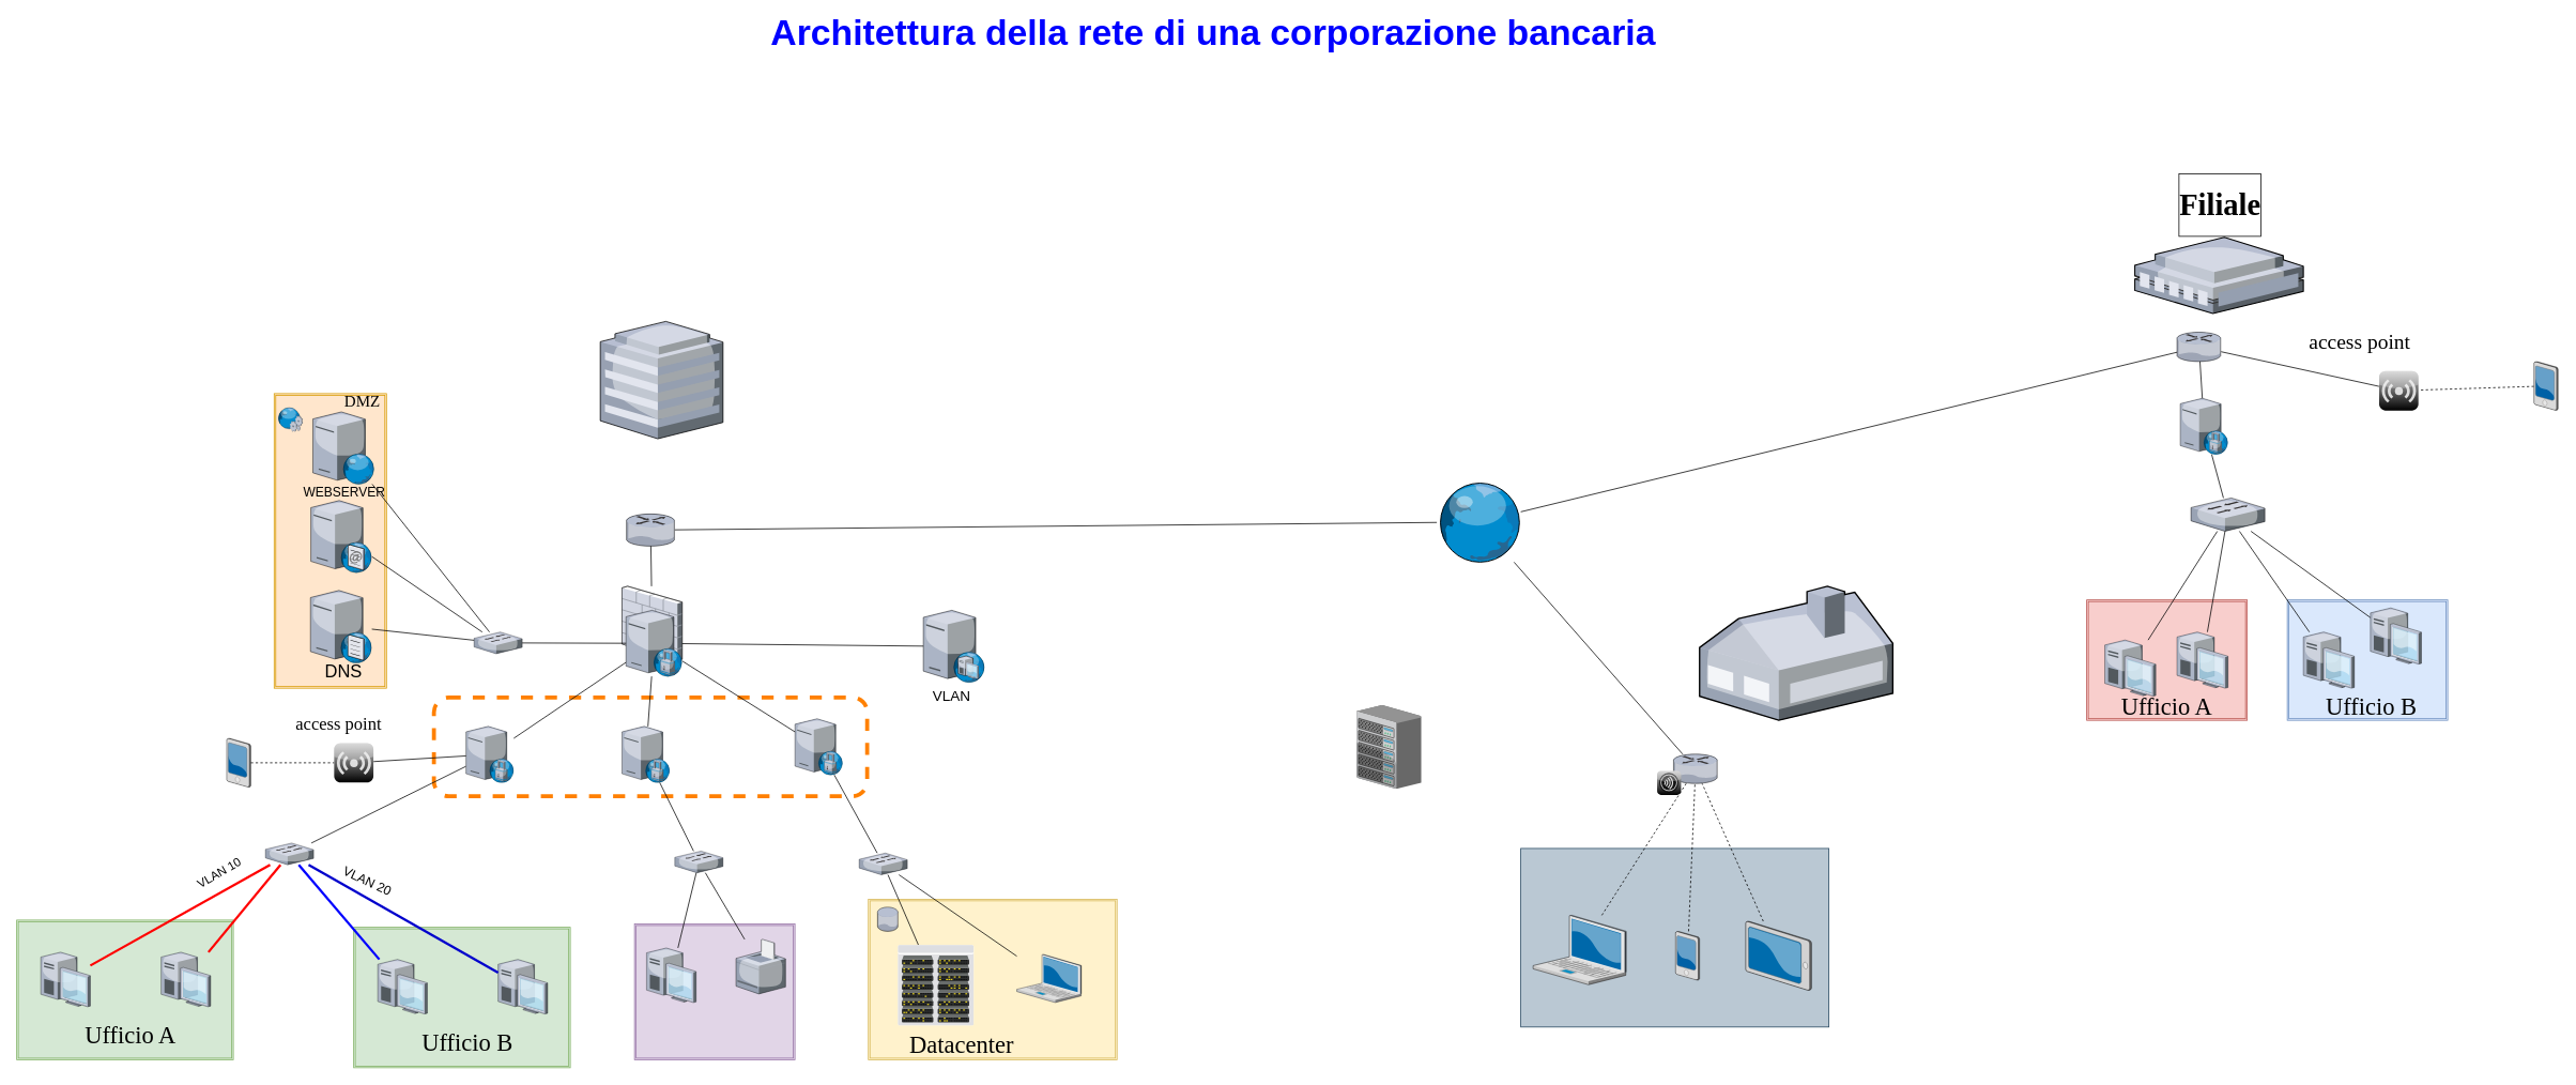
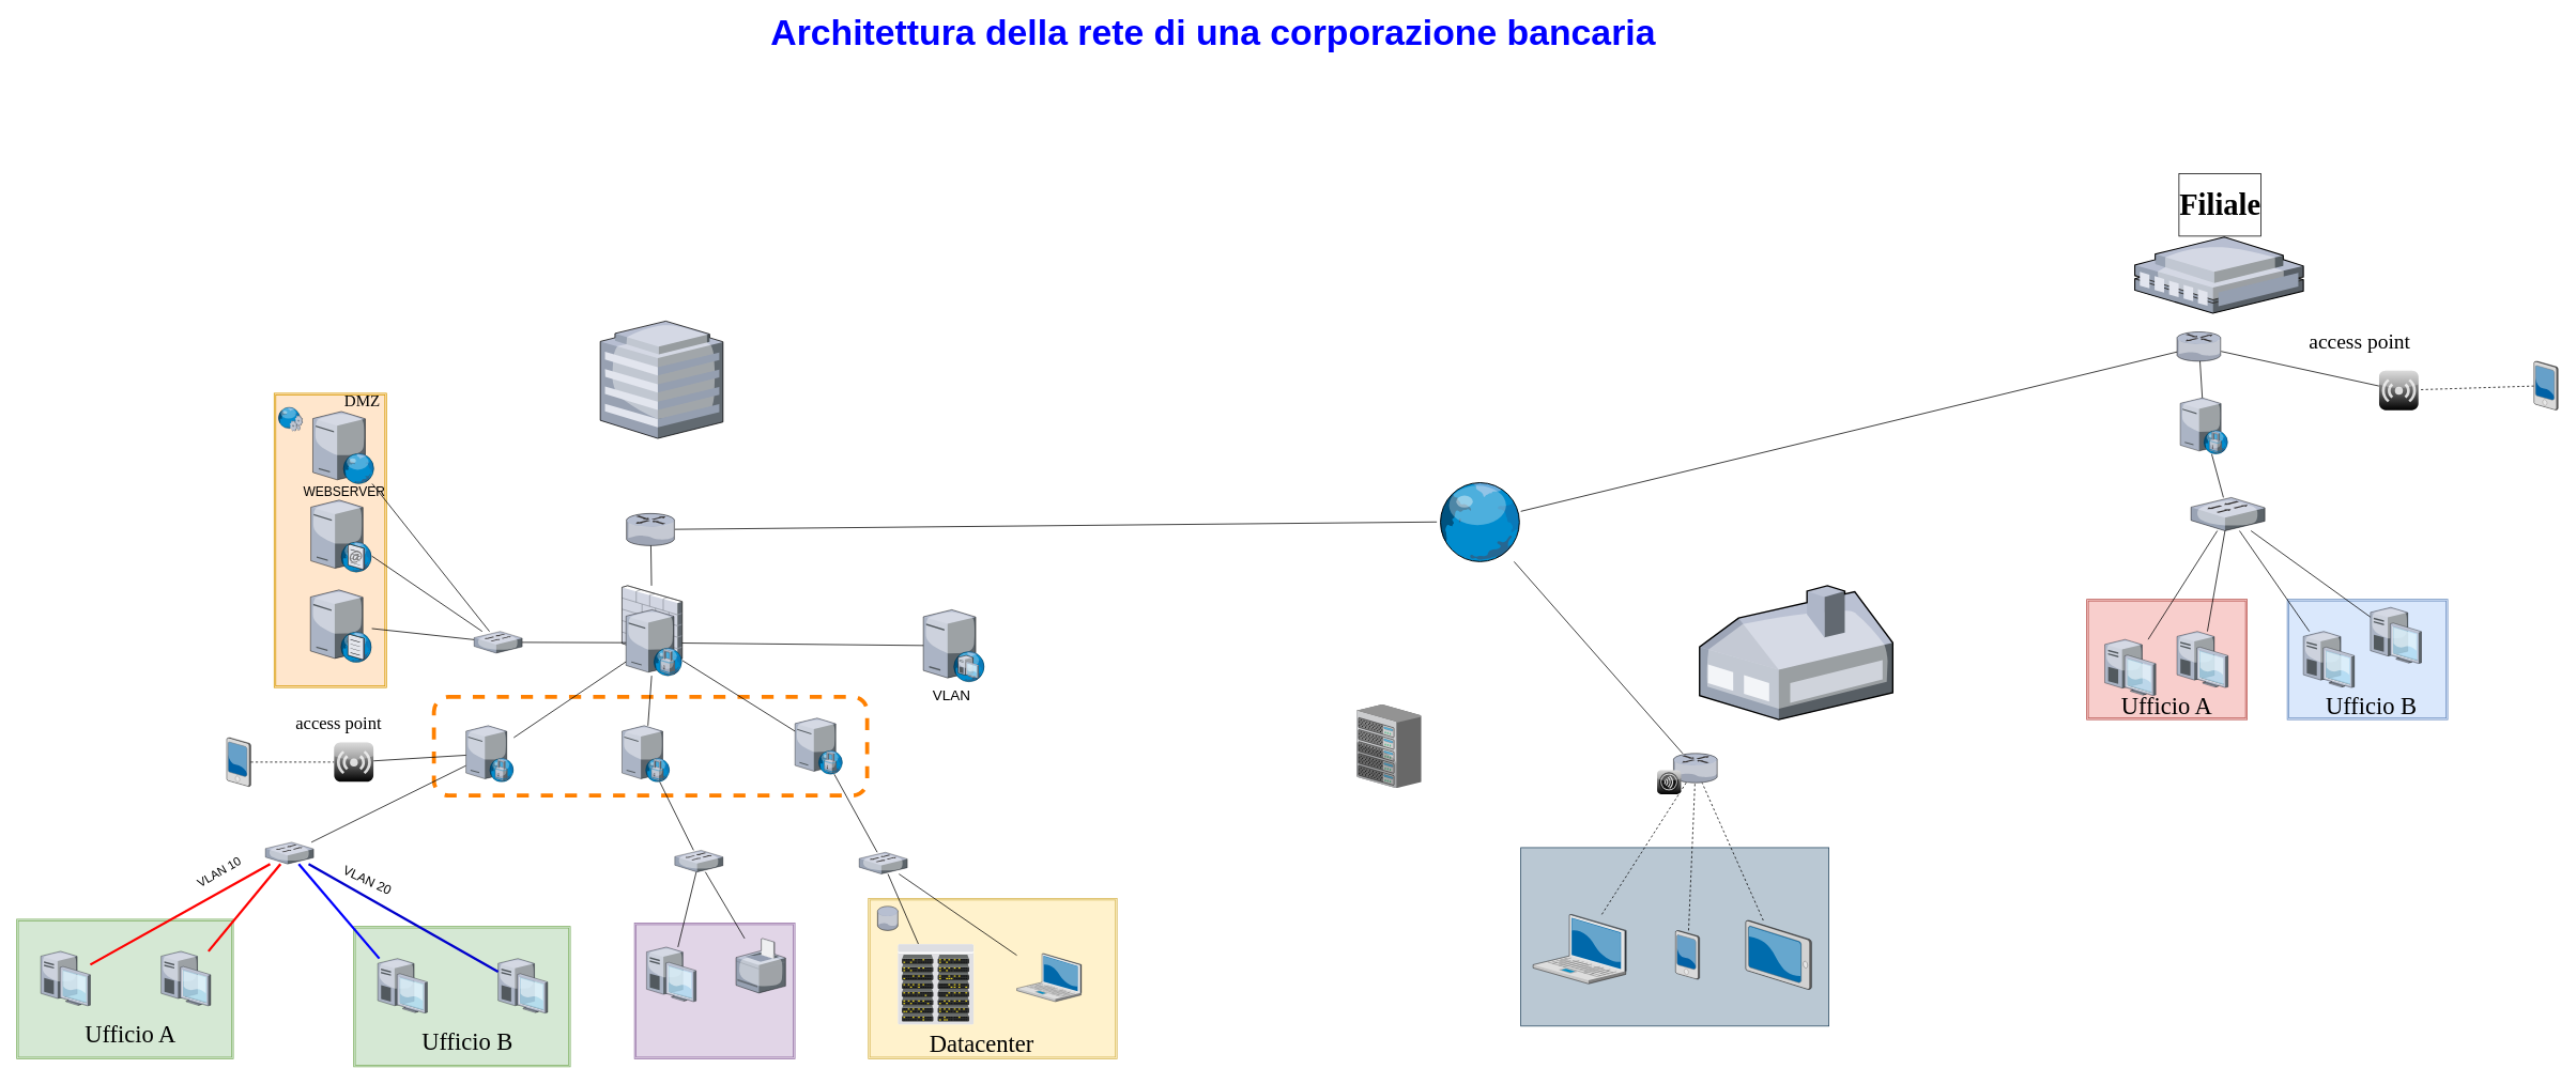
- <mxCell id="106" value="&lt;font style=&quot;font-size: 22px&quot;&gt;DNS&lt;/font&gt;" style="text;html=1;align=center;verticalAlign=middle;resizable=0;points=[];autosize=1;" vertex="1" parent="1"><mxGeometry x="397.38" y="827.06" width="60" height="20" as="geometry" /></mxCell>
- <mxCell id="47" value="&lt;span style=&quot;font-size: 30px&quot;&gt;Datacenter&lt;br&gt;&lt;/span&gt;" style="text;html=1;strokeColor=none;fillColor=none;align=center;verticalAlign=middle;whiteSpace=wrap;rounded=0;fontFamily=Verdana;fontSize=40;" parent="1" vertex="1"><mxGeometry x="1112.96" y="1288" width="170" height="20" as="geometry" /></mxCell>
+ <mxCell id="47" value="&lt;span style=&quot;font-size: 30px&quot;&gt;Datacenter&lt;br&gt;&lt;/span&gt;" style="text;html=1;strokeColor=none;fillColor=none;align=center;verticalAlign=middle;whiteSpace=wrap;rounded=0;fontFamily=Verdana;fontSize=40;" parent="1" vertex="1"><mxGeometry x="1137.96" y="1288" width="170" height="20" as="geometry" /></mxCell>
